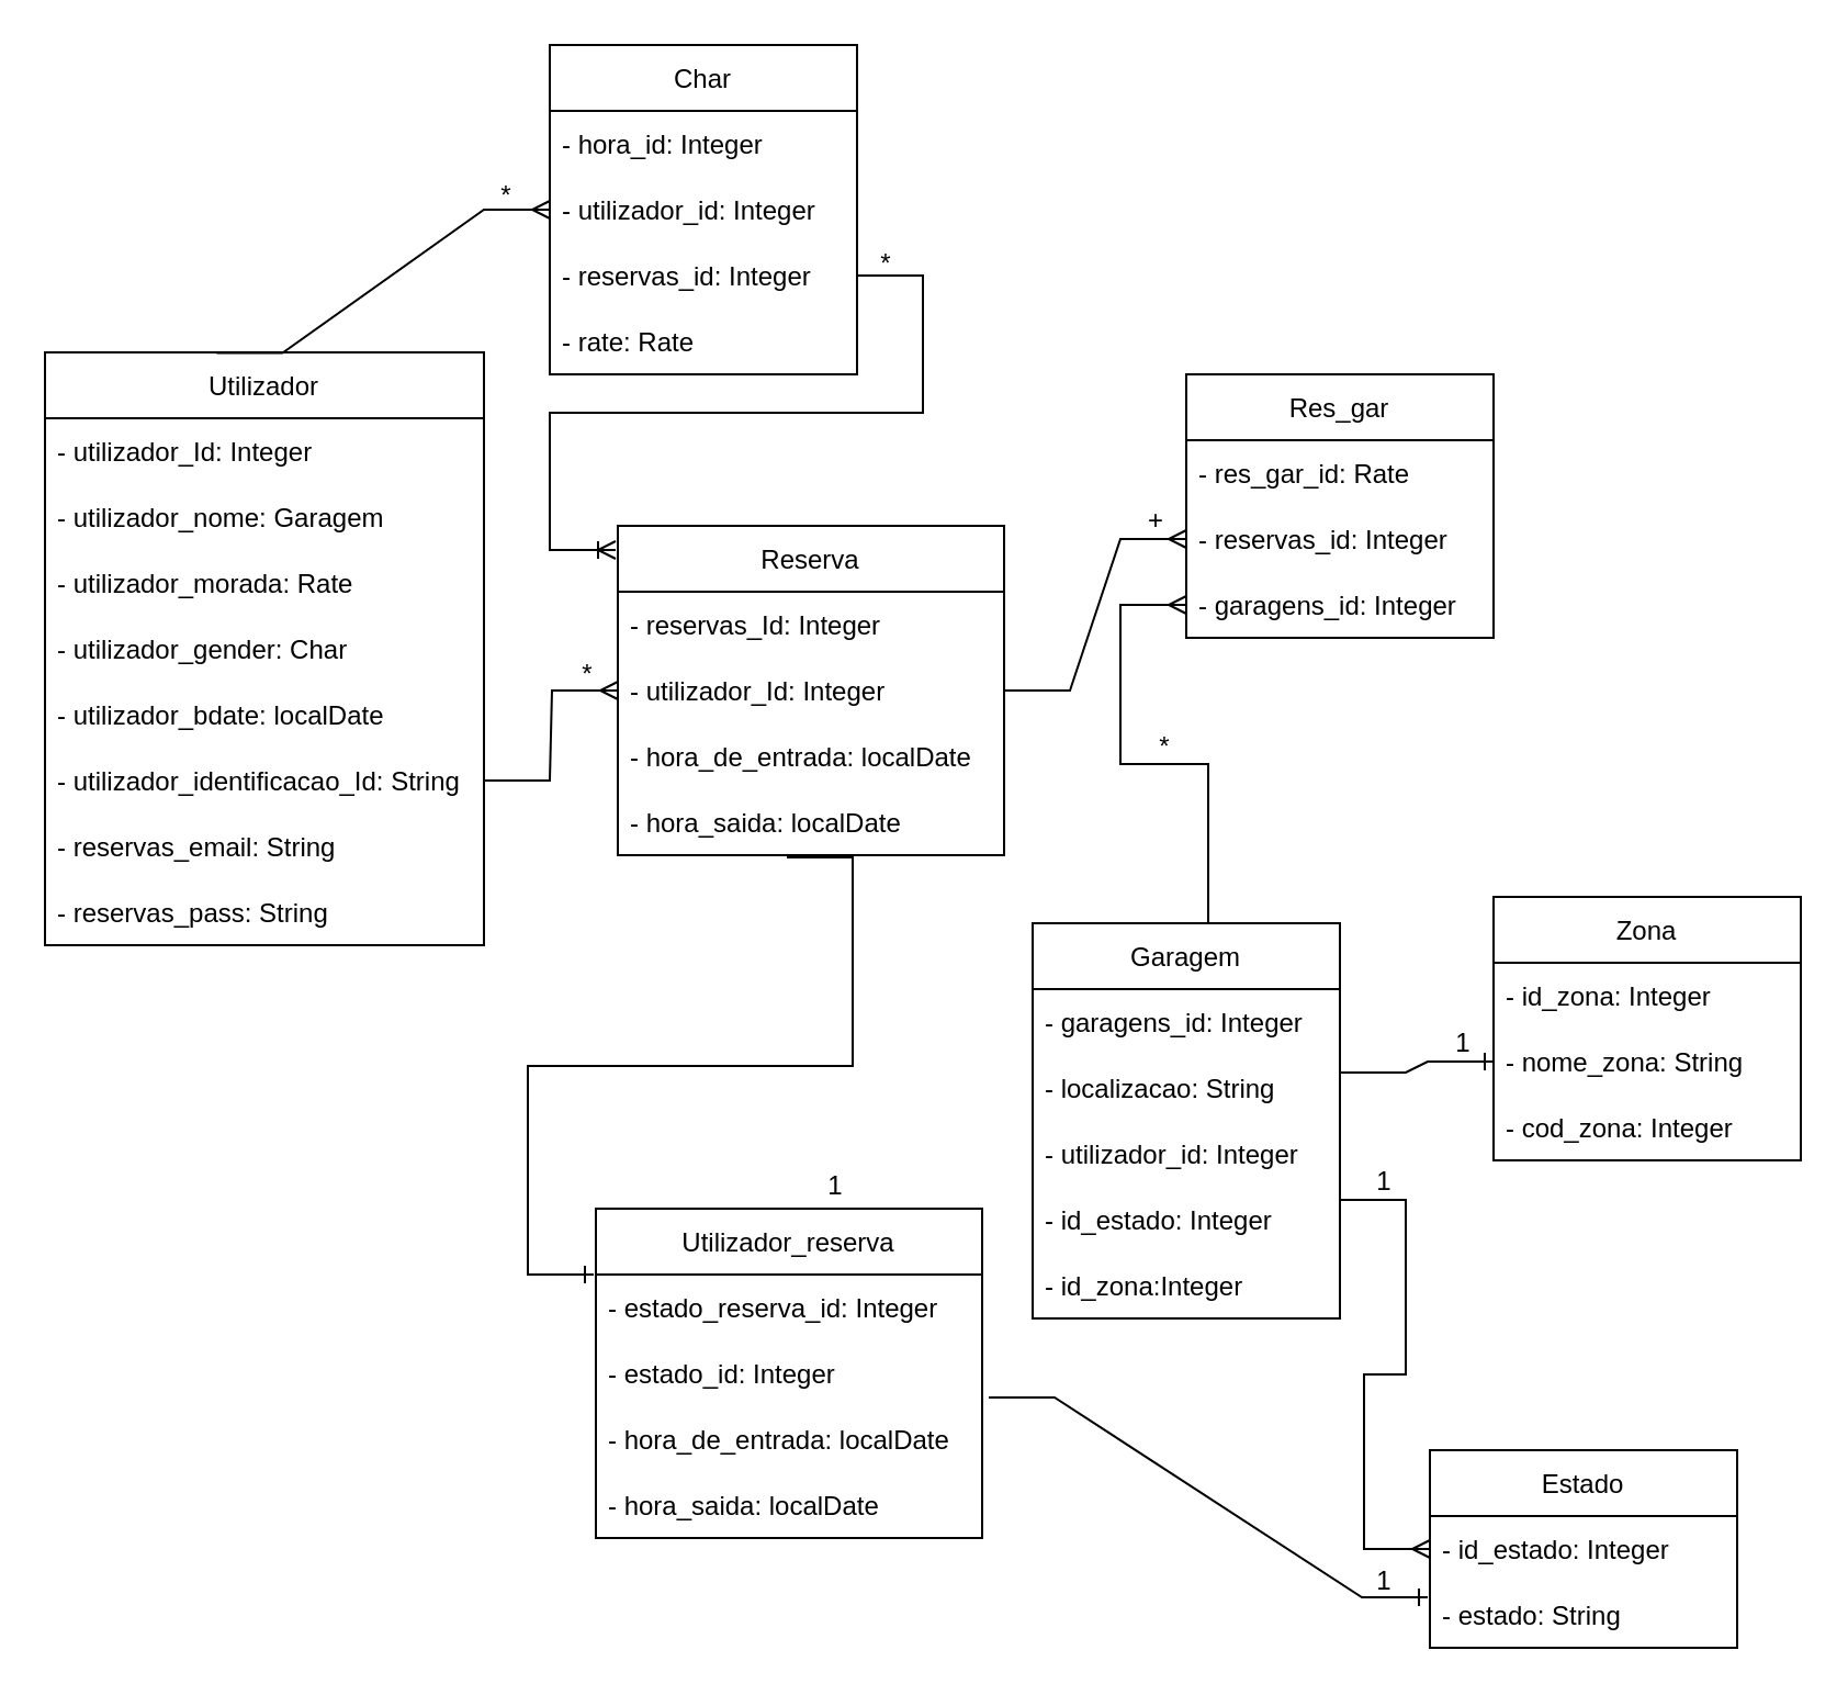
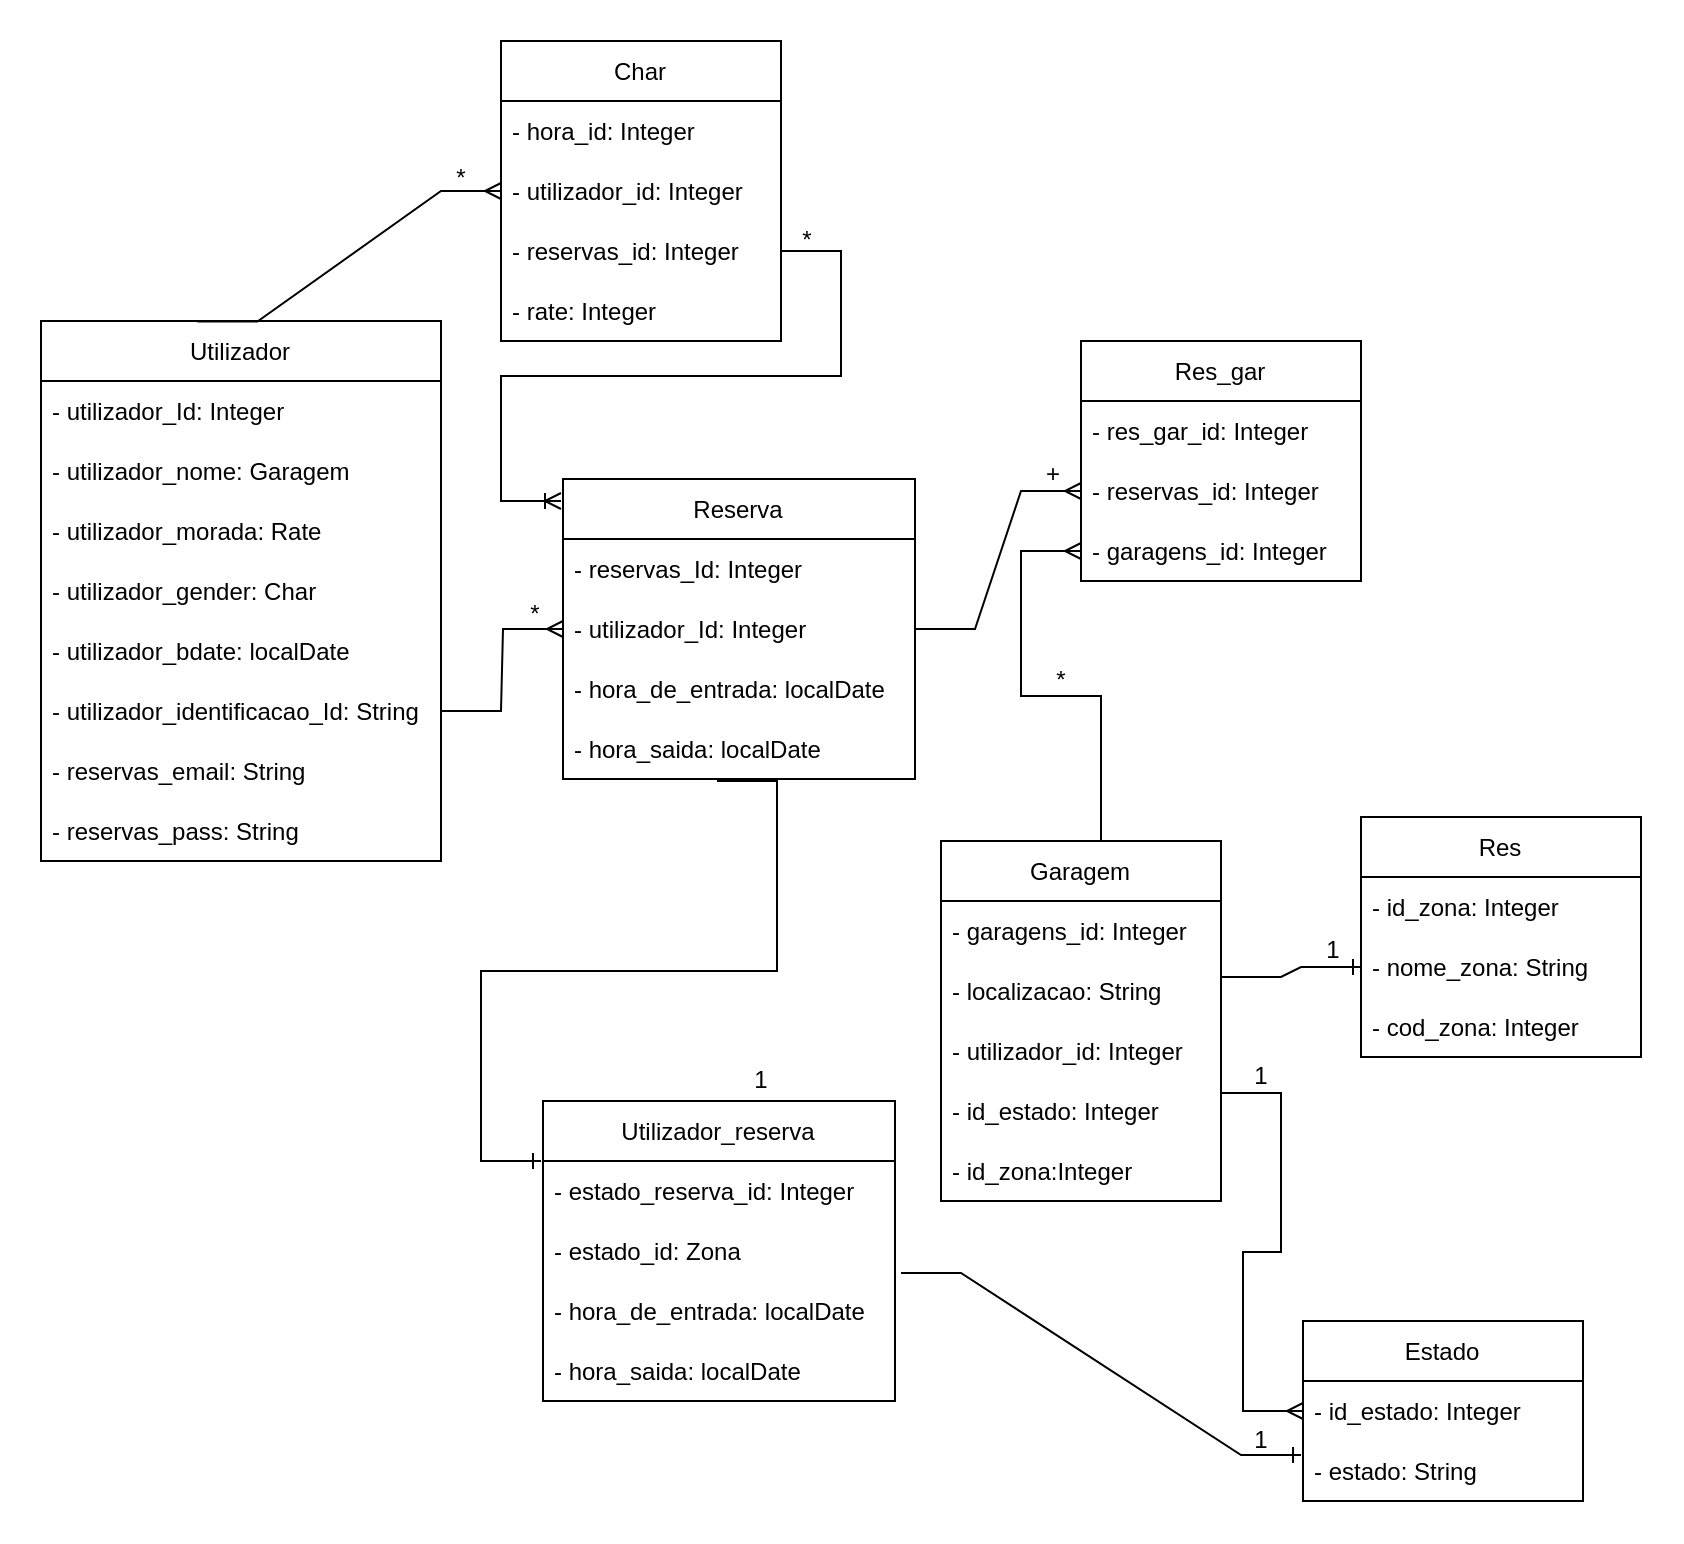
- <mxCell id="20" value="- rate: Rate" style="text;strokeColor=none;fillColor=none;align=left;verticalAlign=middle;spacingLeft=4;spacingRight=4;overflow=hidden;points=[[0,0.5],[1,0.5]];portConstraint=eastwest;rotatable=0;" parent="16" vertex="1"><mxGeometry y="120" width="140" height="30" as="geometry" /></mxCell>
+ <mxCell id="20" value="- rate: Integer" style="text;strokeColor=none;fillColor=none;align=left;verticalAlign=middle;spacingLeft=4;spacingRight=4;overflow=hidden;points=[[0,0.5],[1,0.5]];portConstraint=eastwest;rotatable=0;" parent="16" vertex="1"><mxGeometry y="120" width="140" height="30" as="geometry" /></mxCell>
- <mxCell id="22" value="- res_gar_id: Rate" style="text;strokeColor=none;fillColor=none;align=left;verticalAlign=middle;spacingLeft=4;spacingRight=4;overflow=hidden;points=[[0,0.5],[1,0.5]];portConstraint=eastwest;rotatable=0;" parent="21" vertex="1"><mxGeometry y="30" width="140" height="30" as="geometry" /></mxCell>
+ <mxCell id="22" value="- res_gar_id: Integer" style="text;strokeColor=none;fillColor=none;align=left;verticalAlign=middle;spacingLeft=4;spacingRight=4;overflow=hidden;points=[[0,0.5],[1,0.5]];portConstraint=eastwest;rotatable=0;" parent="21" vertex="1"><mxGeometry y="30" width="140" height="30" as="geometry" /></mxCell>
- <mxCell id="34" value="Zona" style="swimlane;fontStyle=0;childLayout=stackLayout;horizontal=1;startSize=30;horizontalStack=0;resizeParent=1;resizeParentMax=0;resizeLast=0;collapsible=1;marginBottom=0;" parent="1" vertex="1"><mxGeometry x="680" y="408" width="140" height="120" as="geometry" /></mxCell>
+ <mxCell id="34" value="Res" style="swimlane;fontStyle=0;childLayout=stackLayout;horizontal=1;startSize=30;horizontalStack=0;resizeParent=1;resizeParentMax=0;resizeLast=0;collapsible=1;marginBottom=0;" parent="1" vertex="1"><mxGeometry x="680" y="408" width="140" height="120" as="geometry" /></mxCell>
- <mxCell id="40" value="- estado_id: Integer" style="text;strokeColor=none;fillColor=none;align=left;verticalAlign=middle;spacingLeft=4;spacingRight=4;overflow=hidden;points=[[0,0.5],[1,0.5]];portConstraint=eastwest;rotatable=0;" parent="38" vertex="1"><mxGeometry y="60" width="176" height="30" as="geometry" /></mxCell>
+ <mxCell id="40" value="- estado_id: Zona" style="text;strokeColor=none;fillColor=none;align=left;verticalAlign=middle;spacingLeft=4;spacingRight=4;overflow=hidden;points=[[0,0.5],[1,0.5]];portConstraint=eastwest;rotatable=0;" parent="38" vertex="1"><mxGeometry y="60" width="176" height="30" as="geometry" /></mxCell>
